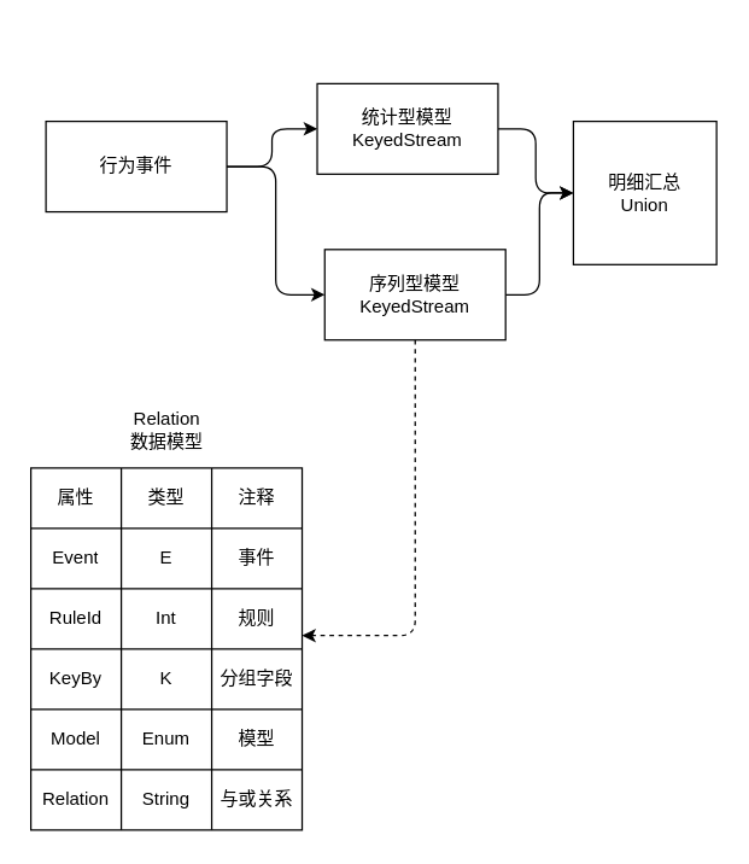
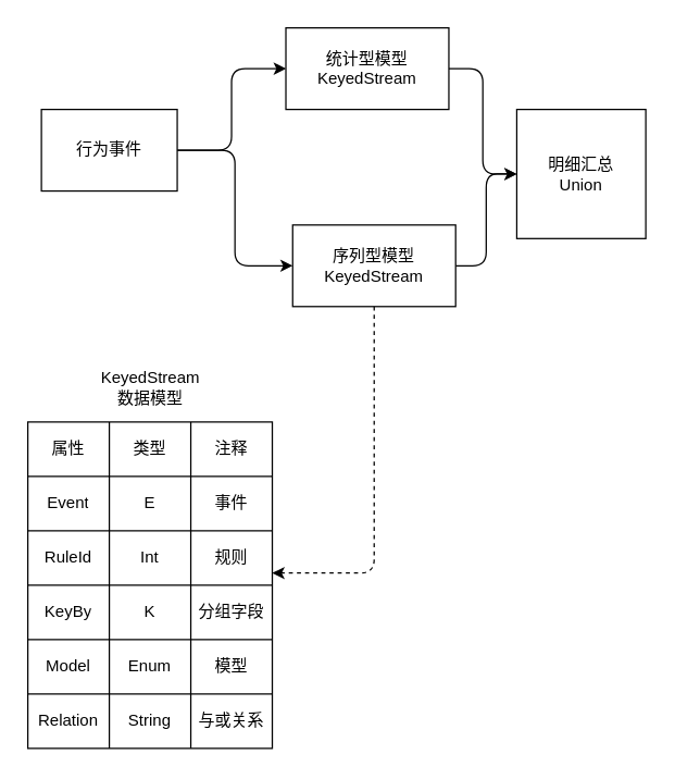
- <mxCell id="6" value="统计型模型&lt;br&gt;KeyedStream" style="rounded=0;whiteSpace=wrap;html=1;" vertex="1" parent="1"><mxGeometry x="210" y="55" width="120" height="60" as="geometry" /></mxCell>
+ <mxCell id="6" value="统计型模型&lt;br&gt;KeyedStream" style="rounded=0;whiteSpace=wrap;html=1;" vertex="1" parent="1"><mxGeometry x="210" y="20" width="120" height="60" as="geometry" /></mxCell>
- <mxCell id="4" value="行为事件" style="rounded=0;whiteSpace=wrap;html=1;" parent="1" vertex="1"><mxGeometry x="30" y="80" width="120" height="60" as="geometry" /></mxCell>
+ <mxCell id="4" value="行为事件" style="rounded=0;whiteSpace=wrap;html=1;" parent="1" vertex="1"><mxGeometry x="30" y="80" width="100" height="60" as="geometry" /></mxCell>
- <mxCell id="39" value="Relation&lt;br&gt;数据模型" style="text;html=1;align=center;verticalAlign=middle;resizable=0;points=[];autosize=1;strokeColor=none;fillColor=none;" vertex="1" parent="1"><mxGeometry x="65" y="270" width="90" height="30" as="geometry" /></mxCell>
+ <mxCell id="39" value="KeyedStream&lt;br&gt;数据模型" style="text;html=1;align=center;verticalAlign=middle;resizable=0;points=[];autosize=1;strokeColor=none;fillColor=none;" vertex="1" parent="1"><mxGeometry x="65" y="270" width="90" height="30" as="geometry" /></mxCell>
